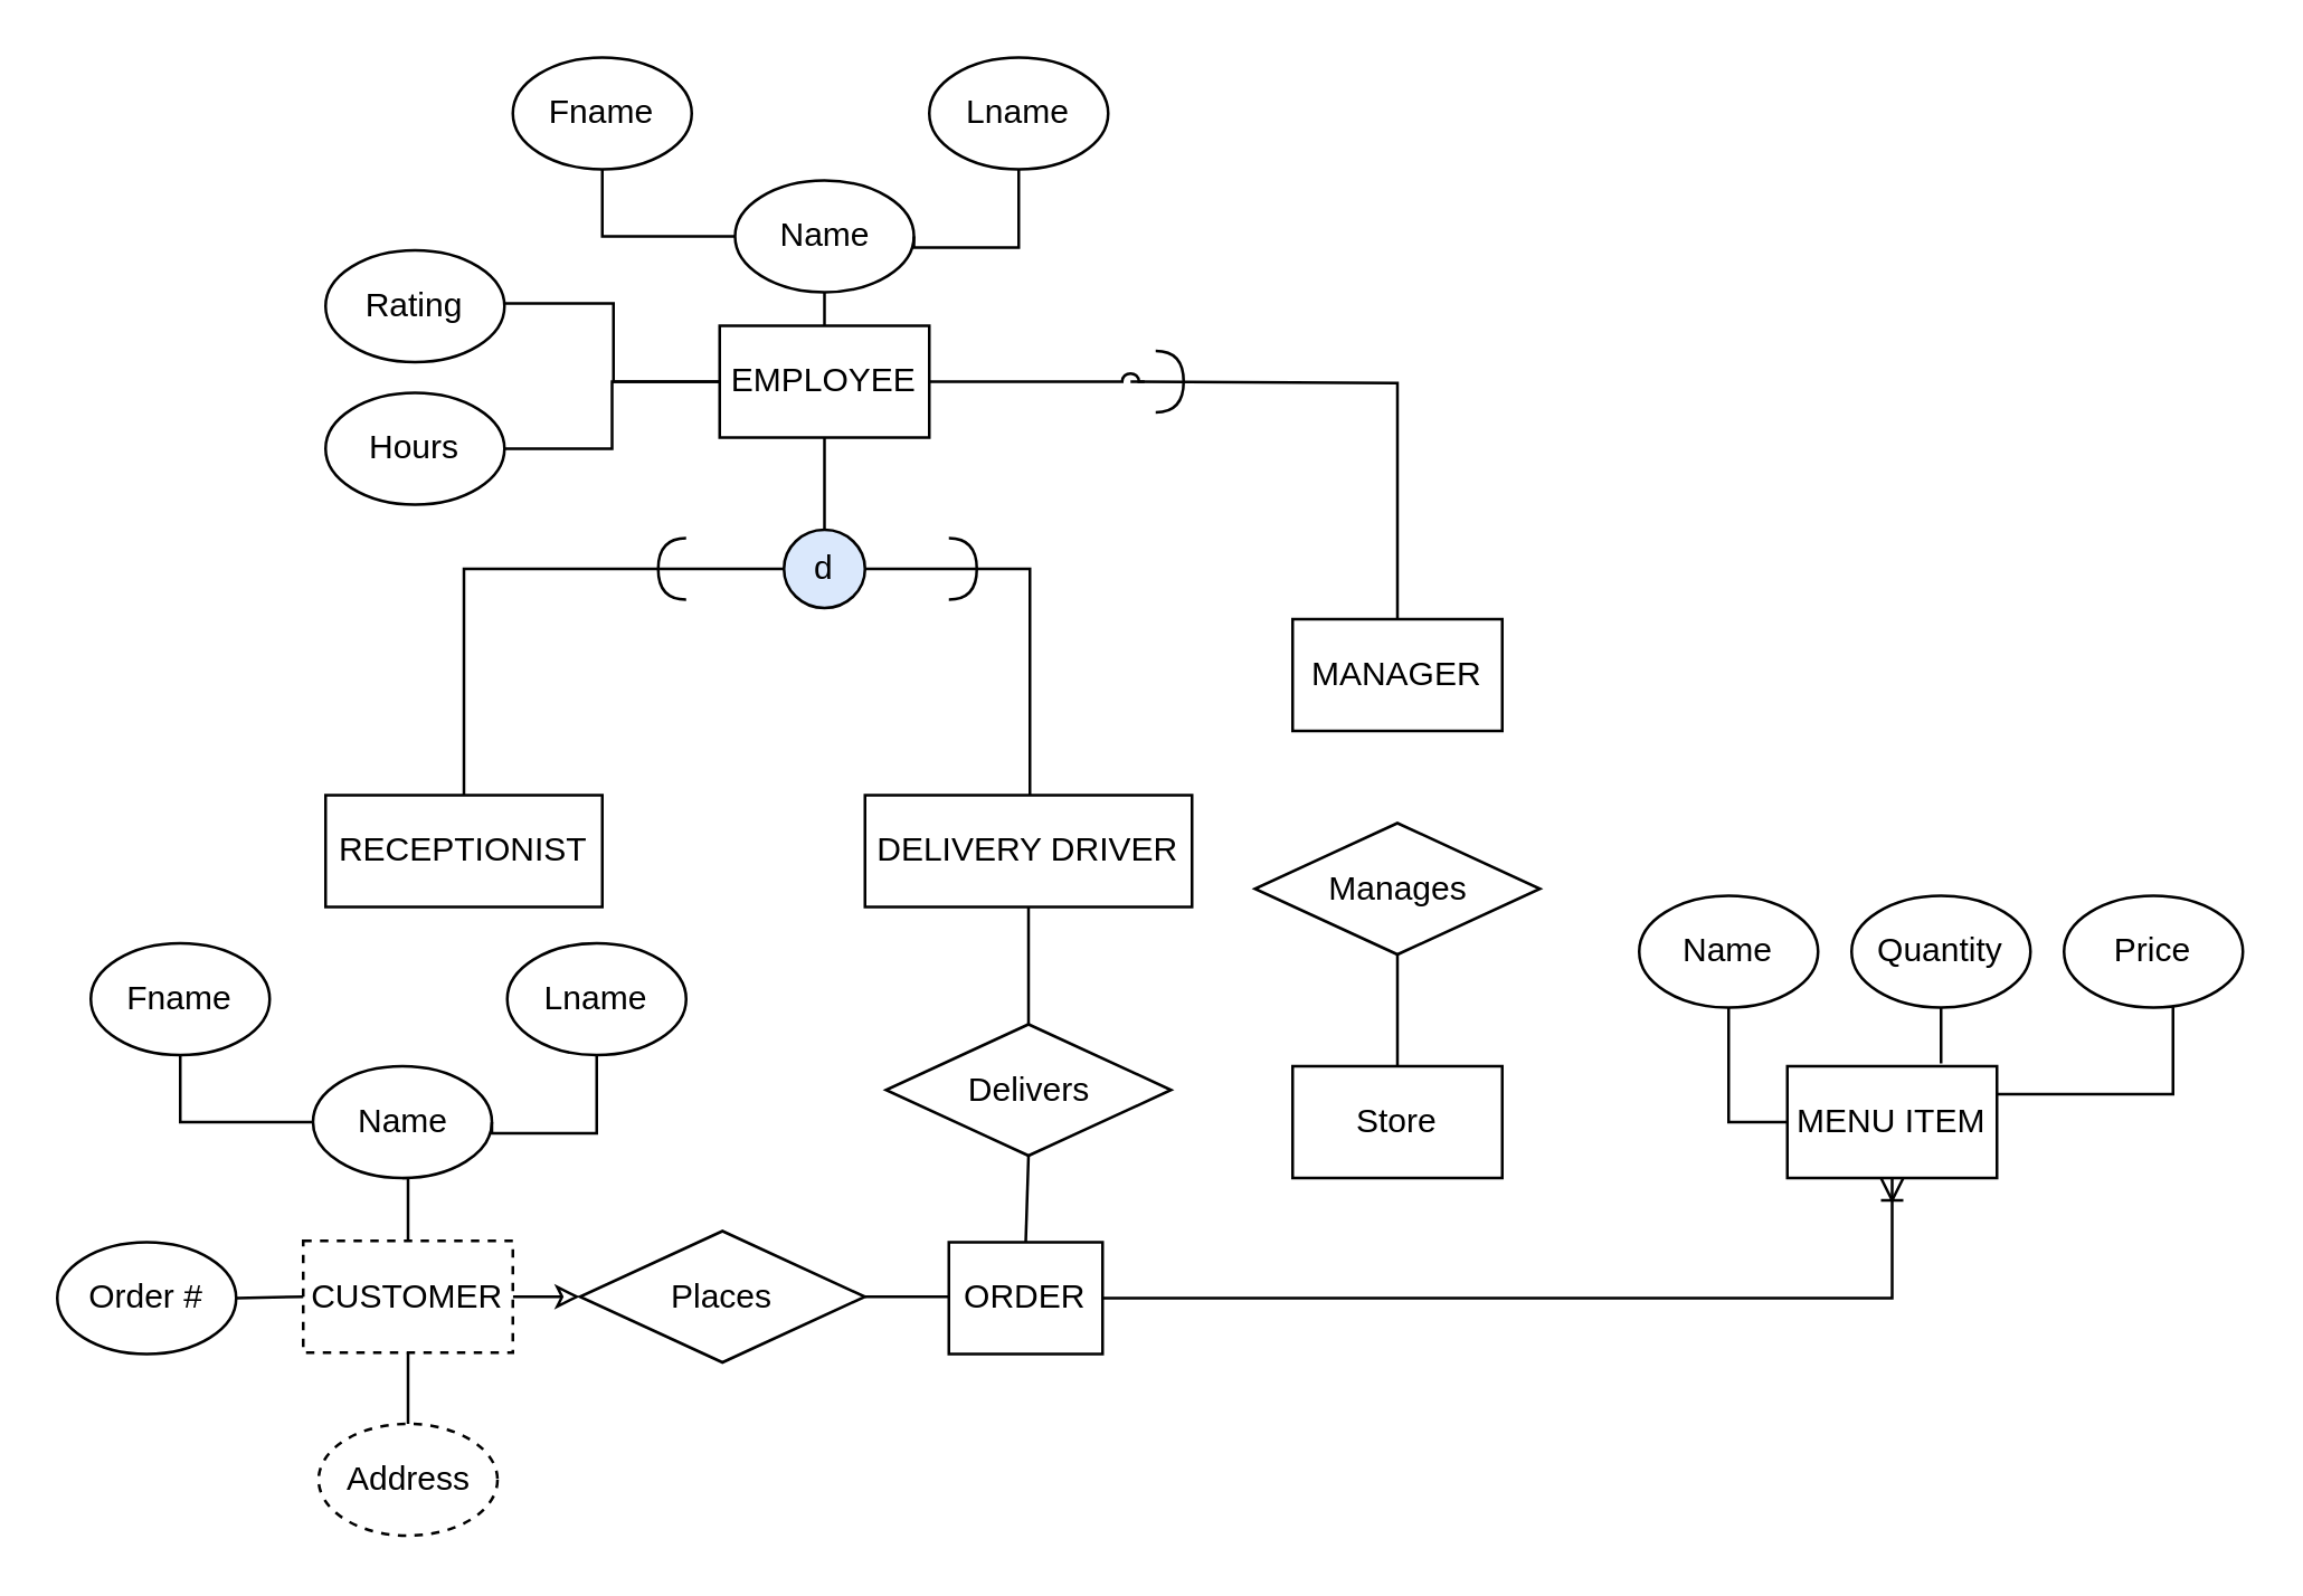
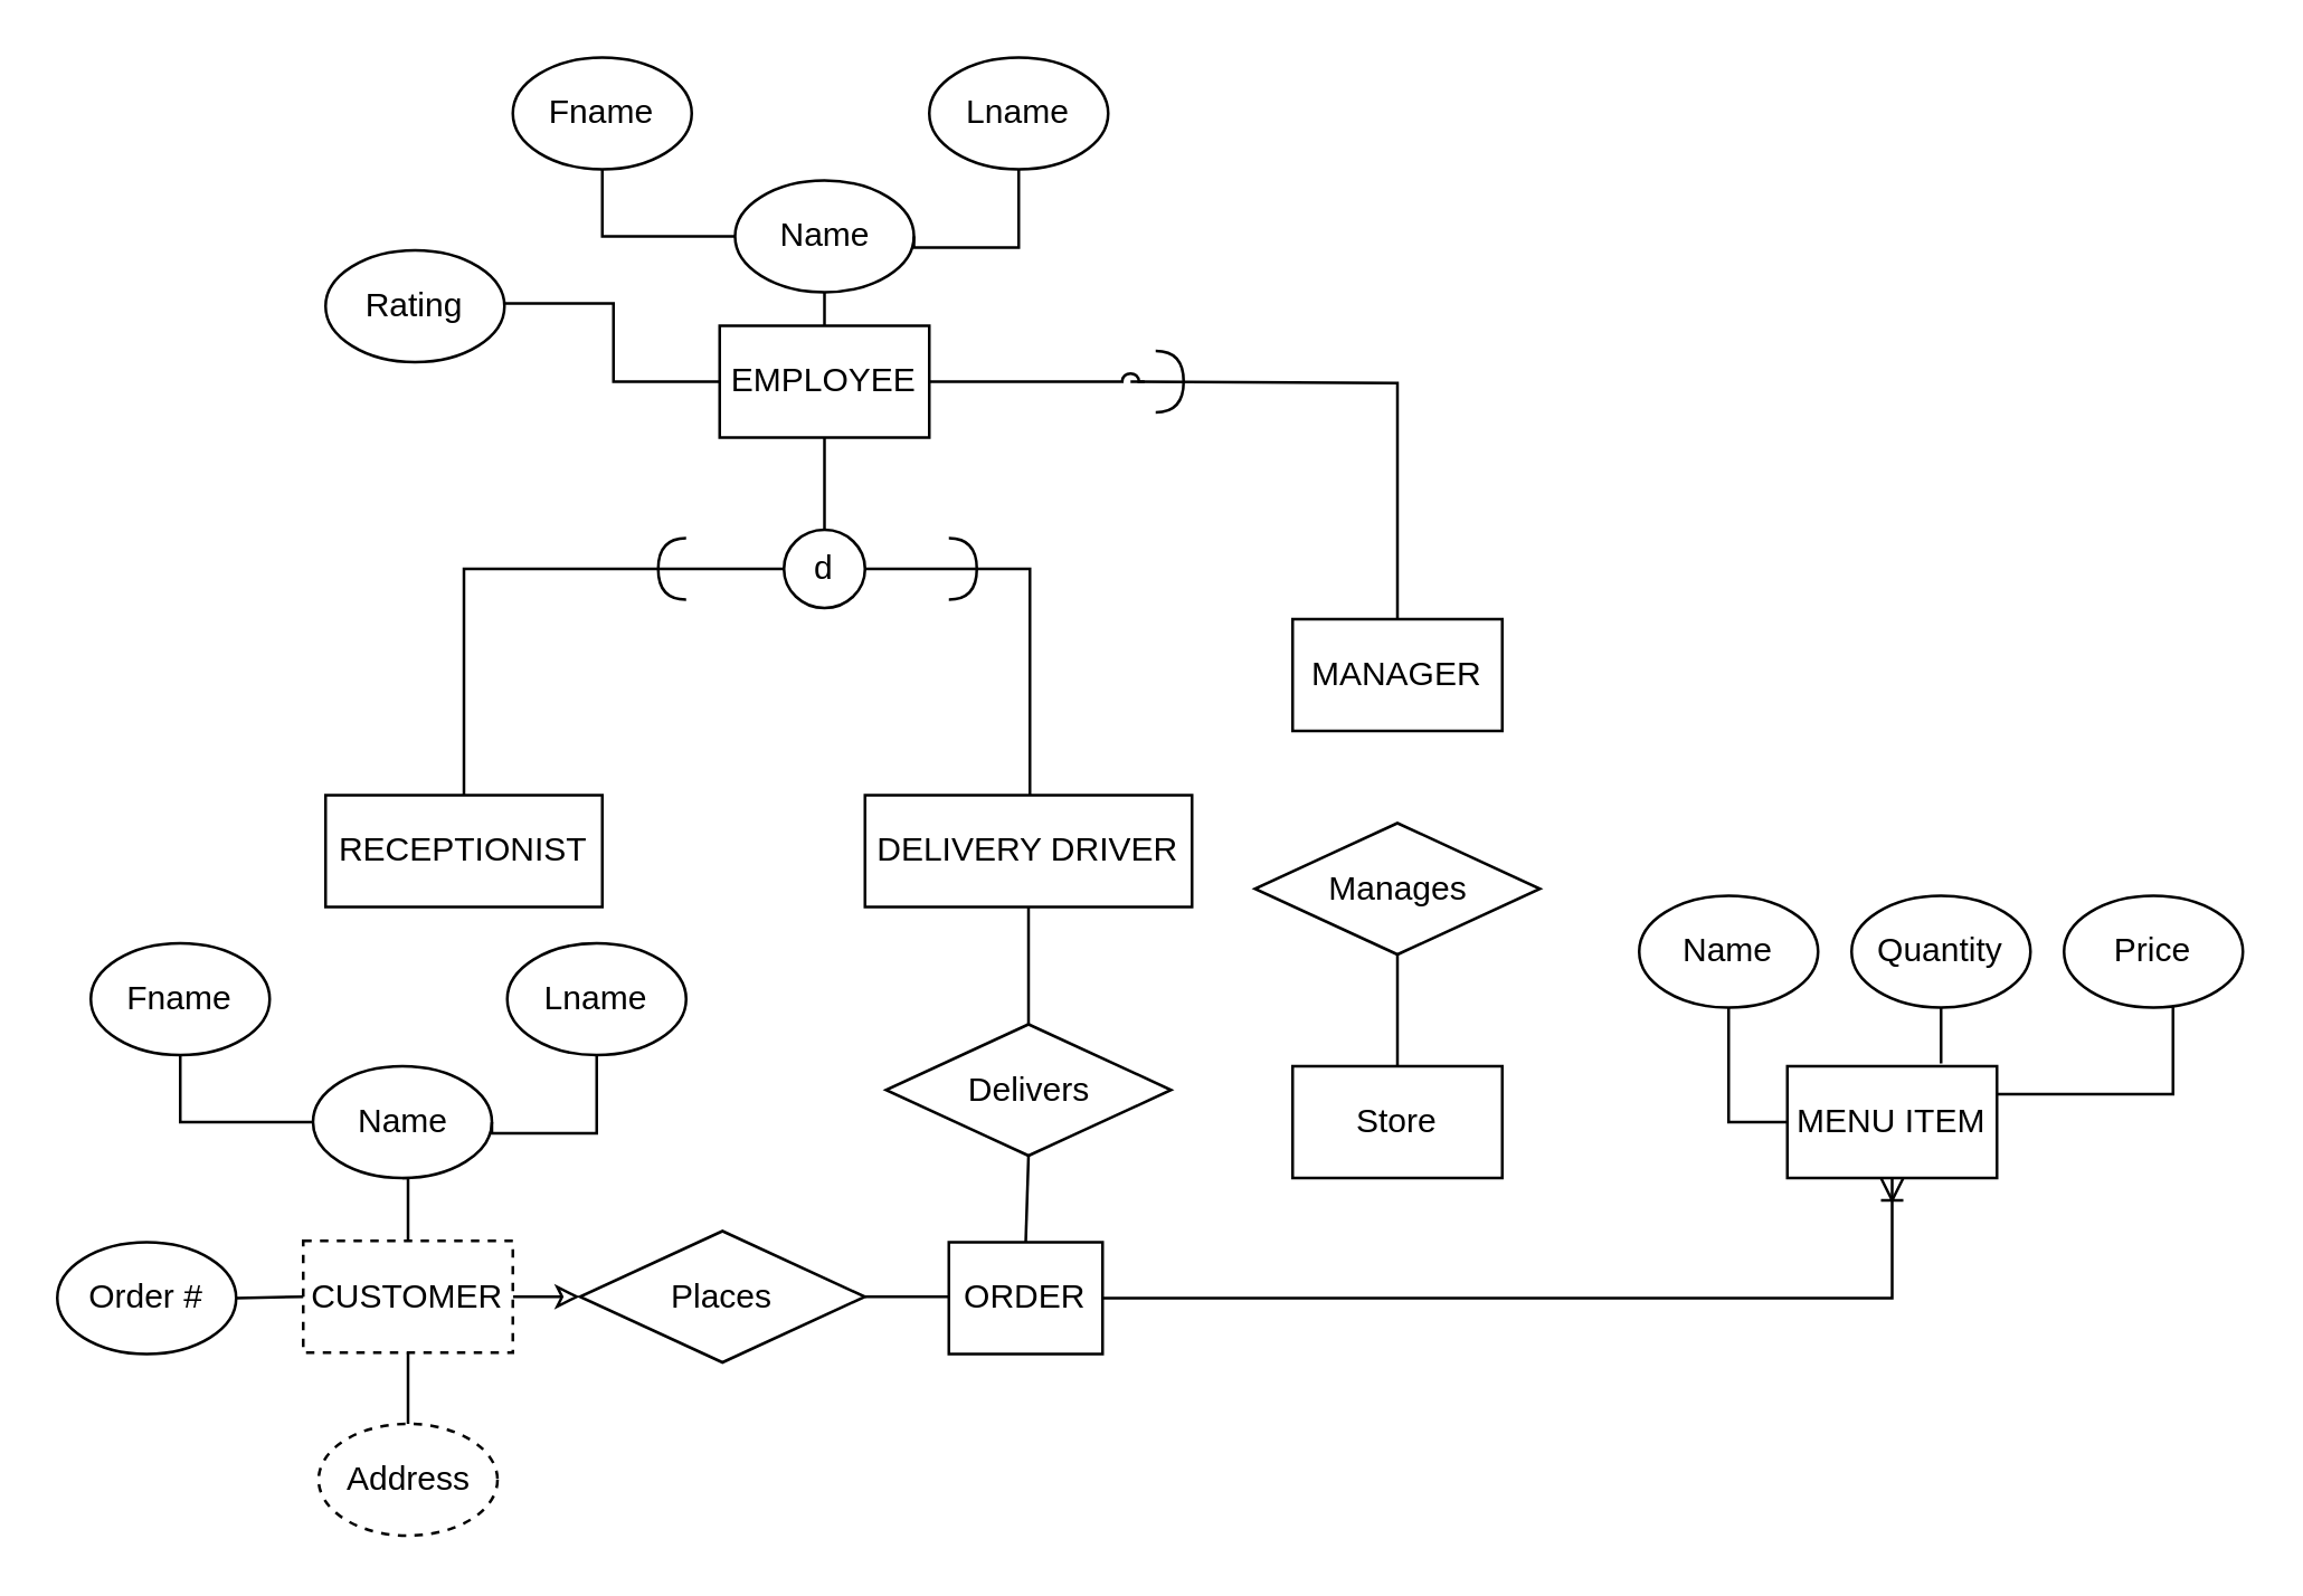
- <mxCell id="38" value="Hours" style="ellipse;whiteSpace=wrap;html=1;align=center;fillColor=default;gradientColor=none;" vertex="1" parent="1"><mxGeometry x="116" y="140" width="64" height="40" as="geometry" /></mxCell>
- <mxCell id="37" style="edgeStyle=orthogonalEdgeStyle;rounded=0;jumpStyle=arc;orthogonalLoop=1;jettySize=auto;html=1;endArrow=none;endFill=0;" edge="1" parent="1" source="38" target="12"><mxGeometry relative="1" as="geometry" /></mxCell>
- <mxCell id="28" value="d" style="ellipse;whiteSpace=wrap;html=1;fillColor=#dae8fc;" vertex="1" parent="1"><mxGeometry x="280" y="189" width="29" height="28" as="geometry" /></mxCell>
+ <mxCell id="28" value="d" style="ellipse;whiteSpace=wrap;html=1;" vertex="1" parent="1"><mxGeometry x="280" y="189" width="29" height="28" as="geometry" /></mxCell>
